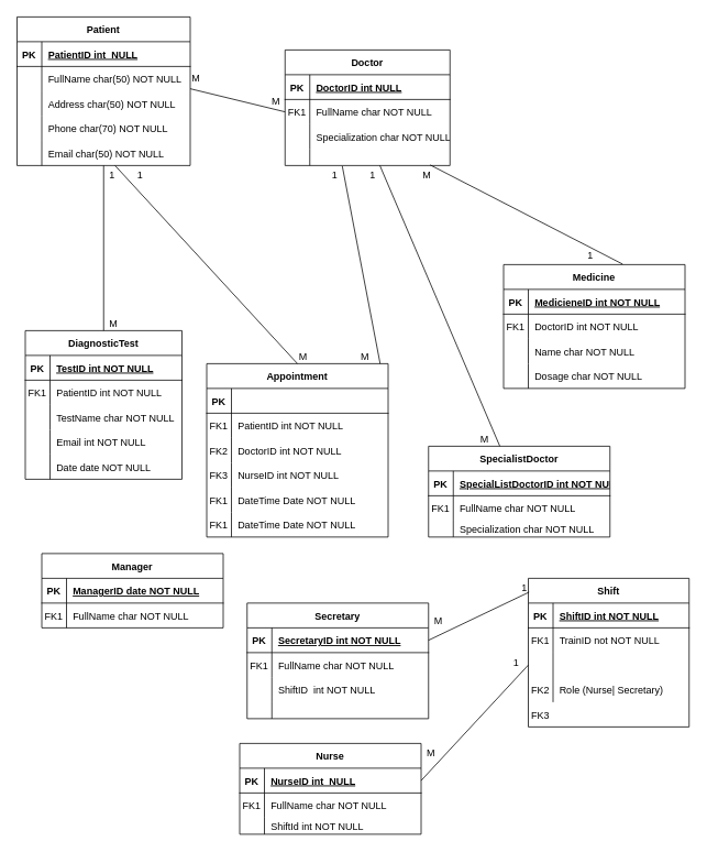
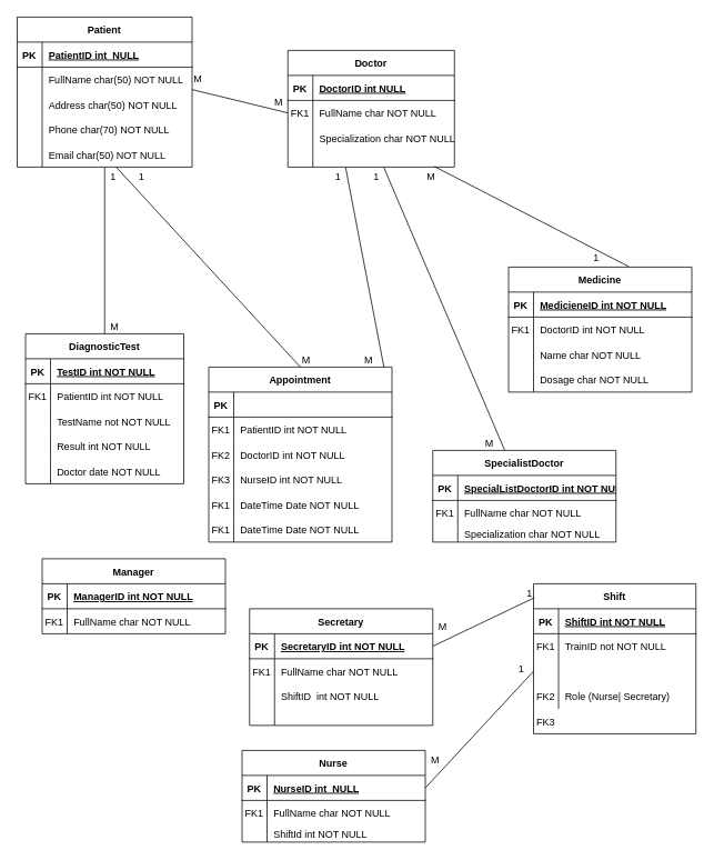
- <mxCell id="91" value="TestName char NOT NULL" style="shape=partialRectangle;overflow=hidden;connectable=0;fillColor=none;top=0;left=0;bottom=0;right=0;align=left;spacingLeft=6;" parent="89" vertex="1"><mxGeometry x="30" width="160" height="30" as="geometry"><mxRectangle width="160" height="30" as="alternateBounds" /></mxGeometry></mxCell>
+ <mxCell id="91" value="TestName not NOT NULL" style="shape=partialRectangle;overflow=hidden;connectable=0;fillColor=none;top=0;left=0;bottom=0;right=0;align=left;spacingLeft=6;" parent="89" vertex="1"><mxGeometry x="30" width="160" height="30" as="geometry"><mxRectangle width="160" height="30" as="alternateBounds" /></mxGeometry></mxCell>
- <mxCell id="94" value="Email int NOT NULL" style="shape=partialRectangle;overflow=hidden;connectable=0;fillColor=none;top=0;left=0;bottom=0;right=0;align=left;spacingLeft=6;" parent="92" vertex="1"><mxGeometry x="30" width="160" height="30" as="geometry"><mxRectangle width="160" height="30" as="alternateBounds" /></mxGeometry></mxCell>
+ <mxCell id="94" value="Result int NOT NULL" style="shape=partialRectangle;overflow=hidden;connectable=0;fillColor=none;top=0;left=0;bottom=0;right=0;align=left;spacingLeft=6;" parent="92" vertex="1"><mxGeometry x="30" width="160" height="30" as="geometry"><mxRectangle width="160" height="30" as="alternateBounds" /></mxGeometry></mxCell>
- <mxCell id="97" value="Date date NOT NULL" style="shape=partialRectangle;overflow=hidden;connectable=0;fillColor=none;top=0;left=0;bottom=0;right=0;align=left;spacingLeft=6;" parent="95" vertex="1"><mxGeometry x="30" width="160" height="30" as="geometry"><mxRectangle width="160" height="30" as="alternateBounds" /></mxGeometry></mxCell>
+ <mxCell id="97" value="Doctor date NOT NULL" style="shape=partialRectangle;overflow=hidden;connectable=0;fillColor=none;top=0;left=0;bottom=0;right=0;align=left;spacingLeft=6;" parent="95" vertex="1"><mxGeometry x="30" width="160" height="30" as="geometry"><mxRectangle width="160" height="30" as="alternateBounds" /></mxGeometry></mxCell>
- <mxCell id="128" value="ManagerID date NOT NULL " style="shape=partialRectangle;overflow=hidden;connectable=0;fillColor=none;top=0;left=0;bottom=0;right=0;align=left;spacingLeft=6;fontStyle=5;" parent="126" vertex="1"><mxGeometry x="30" width="190" height="30" as="geometry"><mxRectangle width="190" height="30" as="alternateBounds" /></mxGeometry></mxCell>
+ <mxCell id="128" value="ManagerID int NOT NULL " style="shape=partialRectangle;overflow=hidden;connectable=0;fillColor=none;top=0;left=0;bottom=0;right=0;align=left;spacingLeft=6;fontStyle=5;" parent="126" vertex="1"><mxGeometry x="30" width="190" height="30" as="geometry"><mxRectangle width="190" height="30" as="alternateBounds" /></mxGeometry></mxCell>
